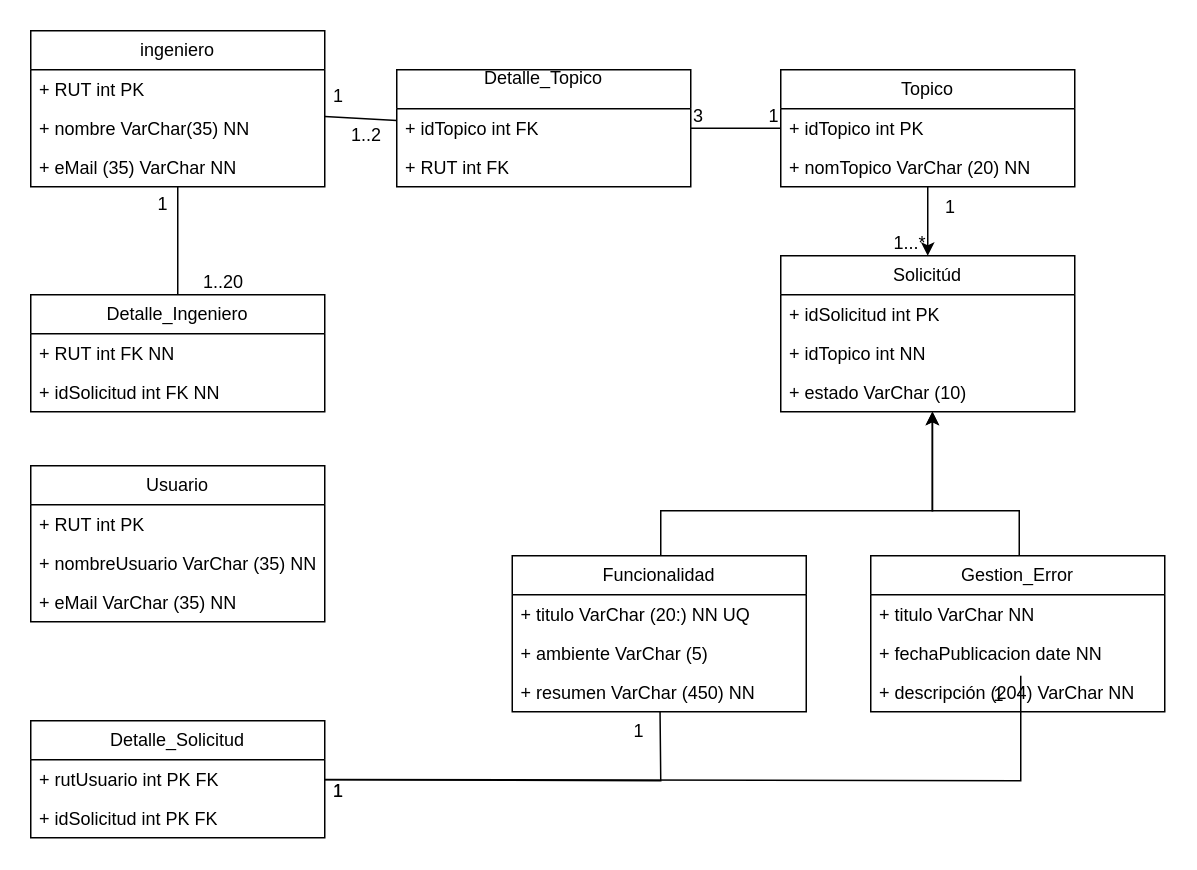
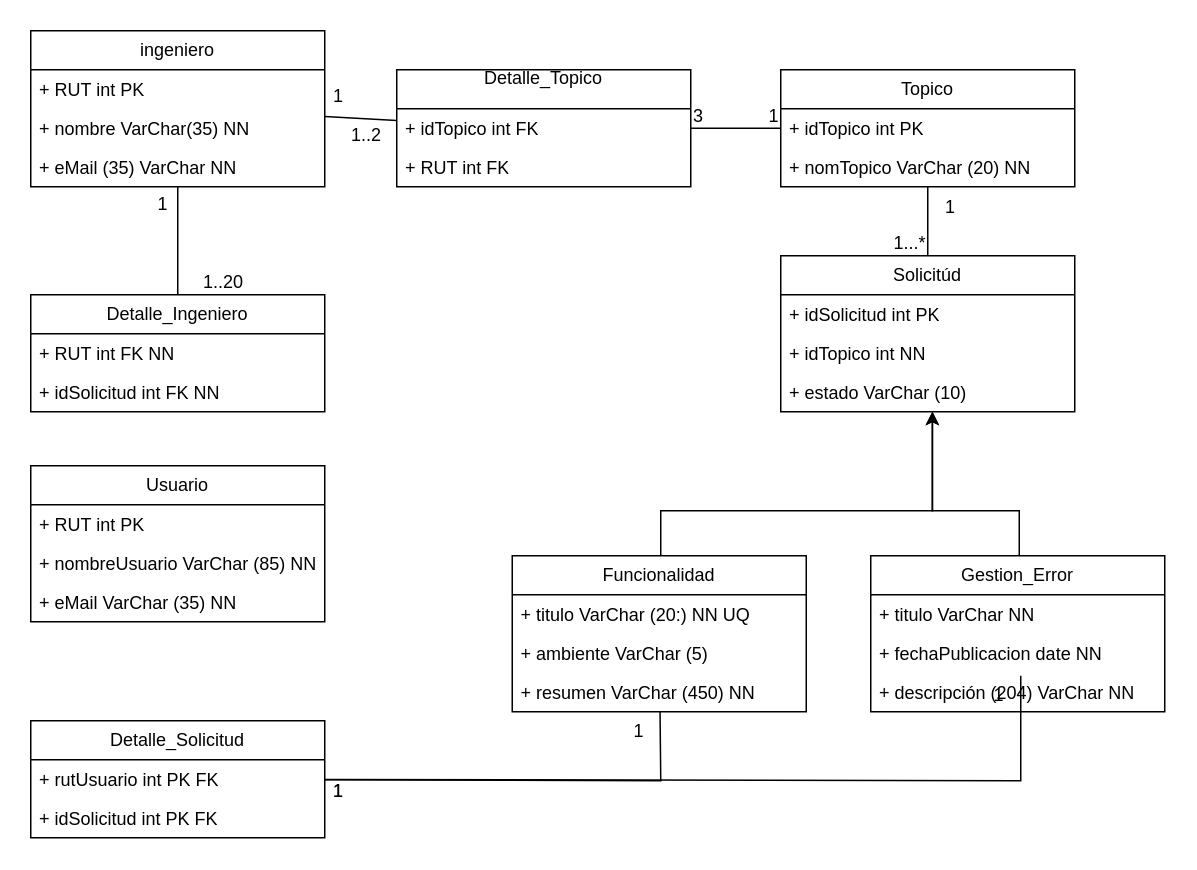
- <mxCell id="41" value="" style="endArrow=classic;html=1;rounded=0;" parent="1" source="6" target="21" edge="1"><mxGeometry relative="1" as="geometry"><mxPoint x="420" y="300" as="sourcePoint" /><mxPoint x="580" y="300" as="targetPoint" /></mxGeometry></mxCell>
+ <mxCell id="41" value="" style="endArrow=none;html=1;rounded=0;" parent="1" source="6" target="21" edge="1"><mxGeometry relative="1" as="geometry"><mxPoint x="420" y="300" as="sourcePoint" /><mxPoint x="580" y="300" as="targetPoint" /></mxGeometry></mxCell>
- <mxCell id="15" value="+ nombreUsuario VarChar (35) NN" style="text;strokeColor=none;fillColor=none;align=left;verticalAlign=top;spacingLeft=4;spacingRight=4;overflow=hidden;rotatable=0;points=[[0,0.5],[1,0.5]];portConstraint=eastwest;whiteSpace=wrap;html=1;" parent="13" vertex="1"><mxGeometry y="52" width="196" height="26" as="geometry" /></mxCell>
+ <mxCell id="15" value="+ nombreUsuario VarChar (85) NN" style="text;strokeColor=none;fillColor=none;align=left;verticalAlign=top;spacingLeft=4;spacingRight=4;overflow=hidden;rotatable=0;points=[[0,0.5],[1,0.5]];portConstraint=eastwest;whiteSpace=wrap;html=1;" parent="13" vertex="1"><mxGeometry y="52" width="196" height="26" as="geometry" /></mxCell>
